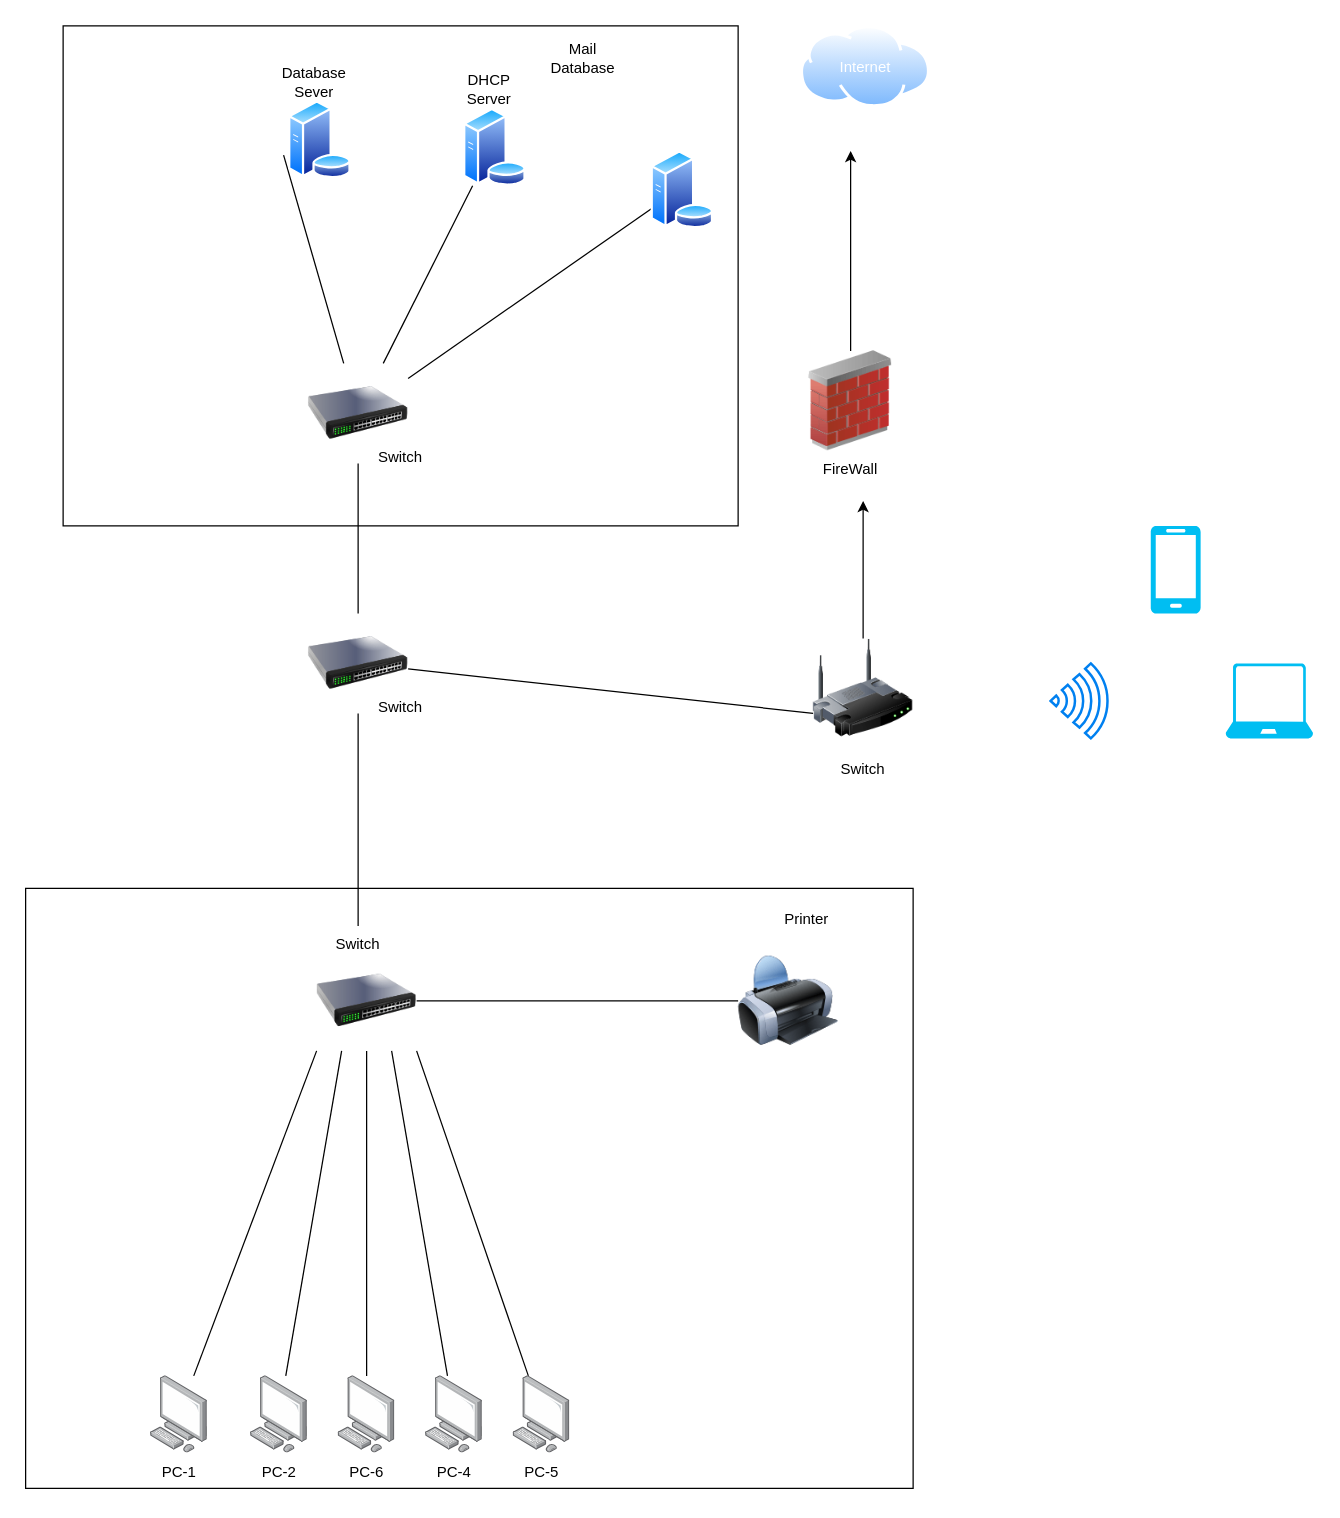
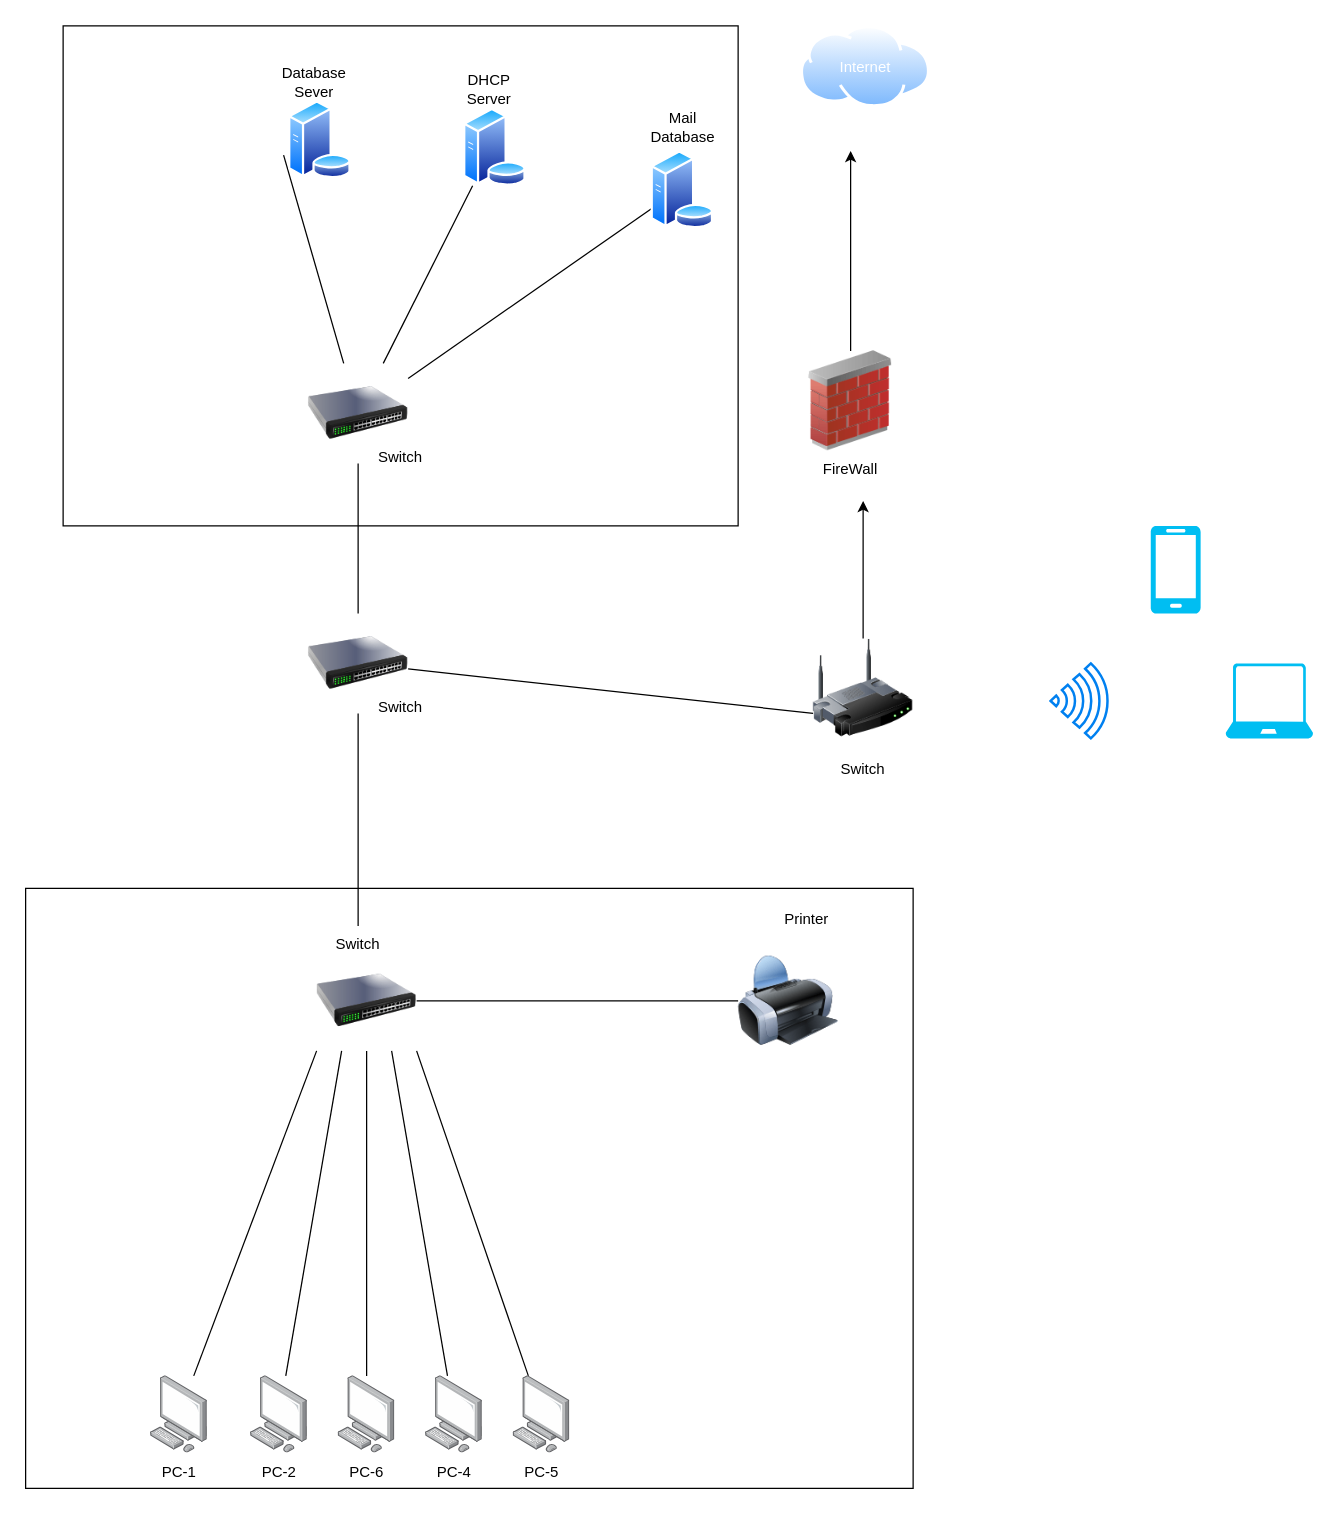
- <mxCell id="37" value="Mail&lt;br&gt;Database" style="text;html=1;strokeColor=none;fillColor=none;align=center;verticalAlign=middle;whiteSpace=wrap;rounded=0;" vertex="1" parent="1"><mxGeometry x="435.5" y="31" width="60" height="30" as="geometry" /></mxCell>
+ <mxCell id="37" value="Mail&lt;br&gt;Database" style="text;html=1;strokeColor=none;fillColor=none;align=center;verticalAlign=middle;whiteSpace=wrap;rounded=0;" vertex="1" parent="1"><mxGeometry x="515.5" y="86" width="60" height="30" as="geometry" /></mxCell>
